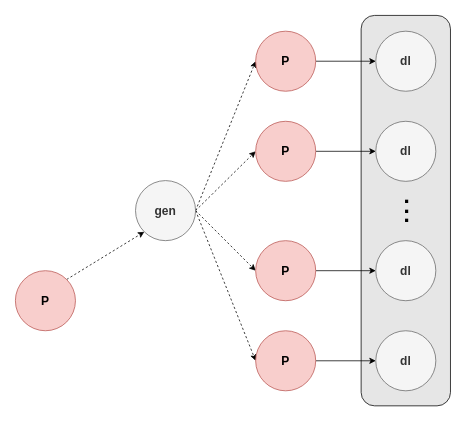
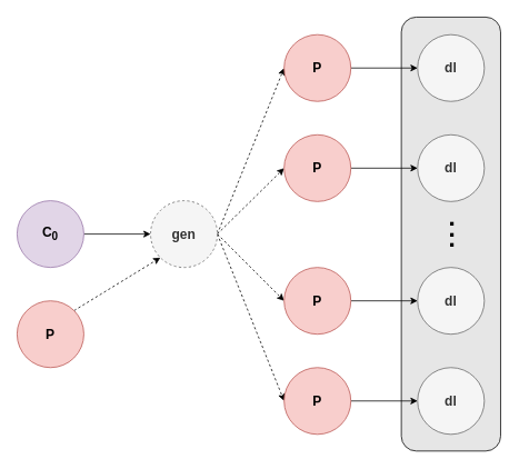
+ <mxCell id="11" value="&lt;font size=&quot;3&quot;&gt;&lt;b&gt;C&lt;sub&gt;0&lt;/sub&gt;&lt;/b&gt;&lt;/font&gt;" style="ellipse;whiteSpace=wrap;html=1;fillColor=#e1d5e7;strokeColor=#9673a6;" parent="1" vertex="1"><mxGeometry x="20" y="240" width="80" height="80" as="geometry" /></mxCell>
+ <mxCell id="8" value="" style="endArrow=classic;html=1;rounded=0;fontSize=16;exitX=1;exitY=0.5;exitDx=0;exitDy=0;entryX=0;entryY=0.5;entryDx=0;entryDy=0;" parent="1" source="11" target="7" edge="1"><mxGeometry width="50" height="50" relative="1" as="geometry"><mxPoint x="140" y="280" as="sourcePoint" /><mxPoint x="140" y="280" as="targetPoint" /></mxGeometry></mxCell>
- <mxCell id="7" value="&lt;font size=&quot;3&quot;&gt;&lt;b&gt;gen&lt;/b&gt;&lt;/font&gt;" style="ellipse;whiteSpace=wrap;html=1;fillColor=#f5f5f5;strokeColor=#666666;fontColor=#333333;" parent="1" vertex="1"><mxGeometry x="180" y="240" width="80" height="80" as="geometry" /></mxCell>
+ <mxCell id="7" value="&lt;font size=&quot;3&quot;&gt;&lt;b&gt;gen&lt;/b&gt;&lt;/font&gt;" style="ellipse;whiteSpace=wrap;html=1;fillColor=#f5f5f5;strokeColor=#666666;fontColor=#333333;dashed=1;" parent="1" vertex="1"><mxGeometry x="180" y="240" width="80" height="80" as="geometry" /></mxCell>
